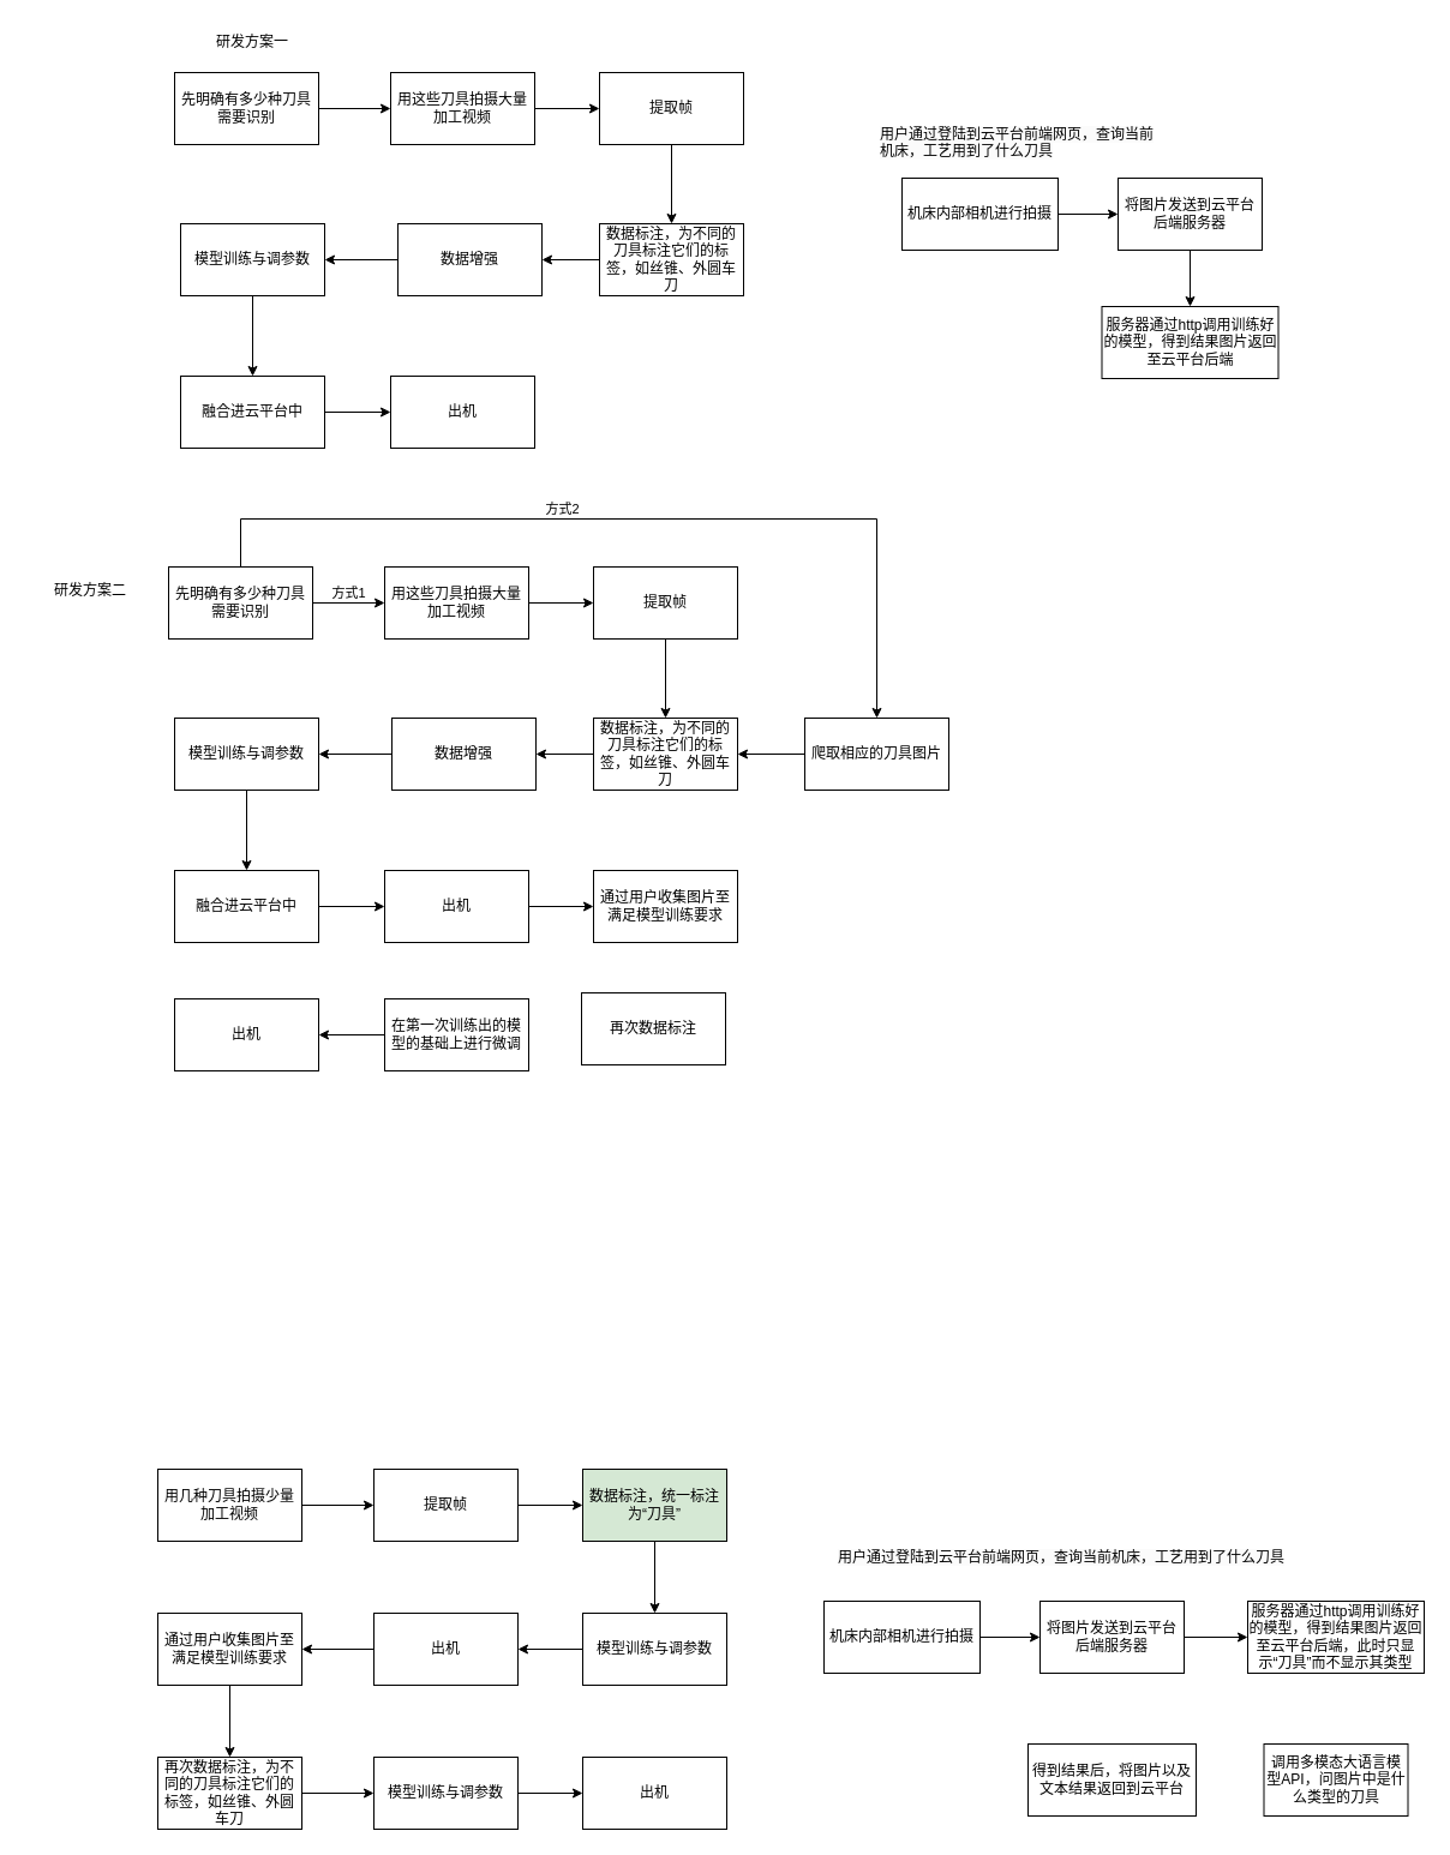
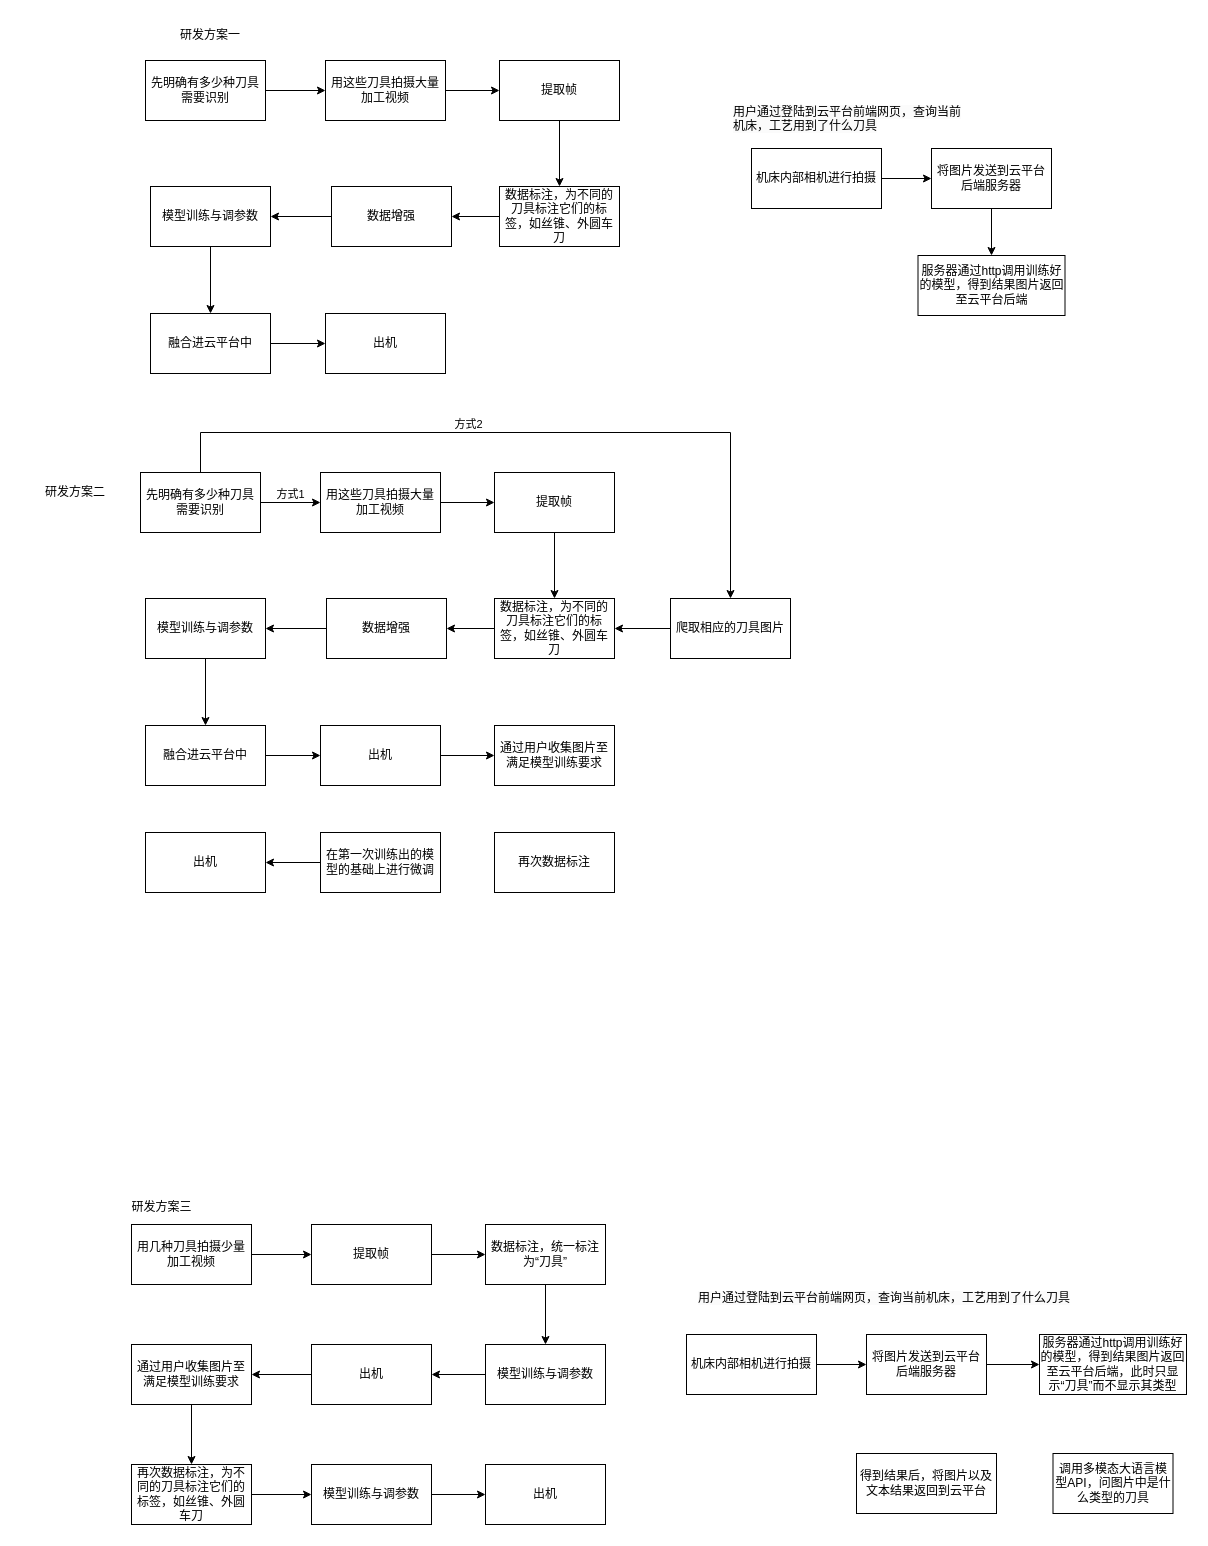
- <mxCell id="74" value="再次数据标注" style="rounded=0;whiteSpace=wrap;html=1;" vertex="1" parent="1"><mxGeometry x="484" y="827" width="120" height="60" as="geometry" /></mxCell>
+ <mxCell id="74" value="再次数据标注" style="rounded=0;whiteSpace=wrap;html=1;" vertex="1" parent="1"><mxGeometry x="494" y="832" width="120" height="60" as="geometry" /></mxCell>
+ <mxCell id="31" value="研发方案三" style="text;html=1;align=center;verticalAlign=middle;resizable=0;points=[];autosize=1;strokeColor=none;fillColor=none;" parent="1" vertex="1"><mxGeometry x="122" y="1194" width="78" height="26" as="geometry" /></mxCell>
- <mxCell id="18" value="数据标注，统一标注为“刀具”" style="rounded=0;whiteSpace=wrap;html=1;fillColor=#d5e8d4;" parent="1" vertex="1"><mxGeometry x="485" y="1224" width="120" height="60" as="geometry" /></mxCell>
+ <mxCell id="18" value="数据标注，统一标注为“刀具”" style="rounded=0;whiteSpace=wrap;html=1;" parent="1" vertex="1"><mxGeometry x="485" y="1224" width="120" height="60" as="geometry" /></mxCell>
